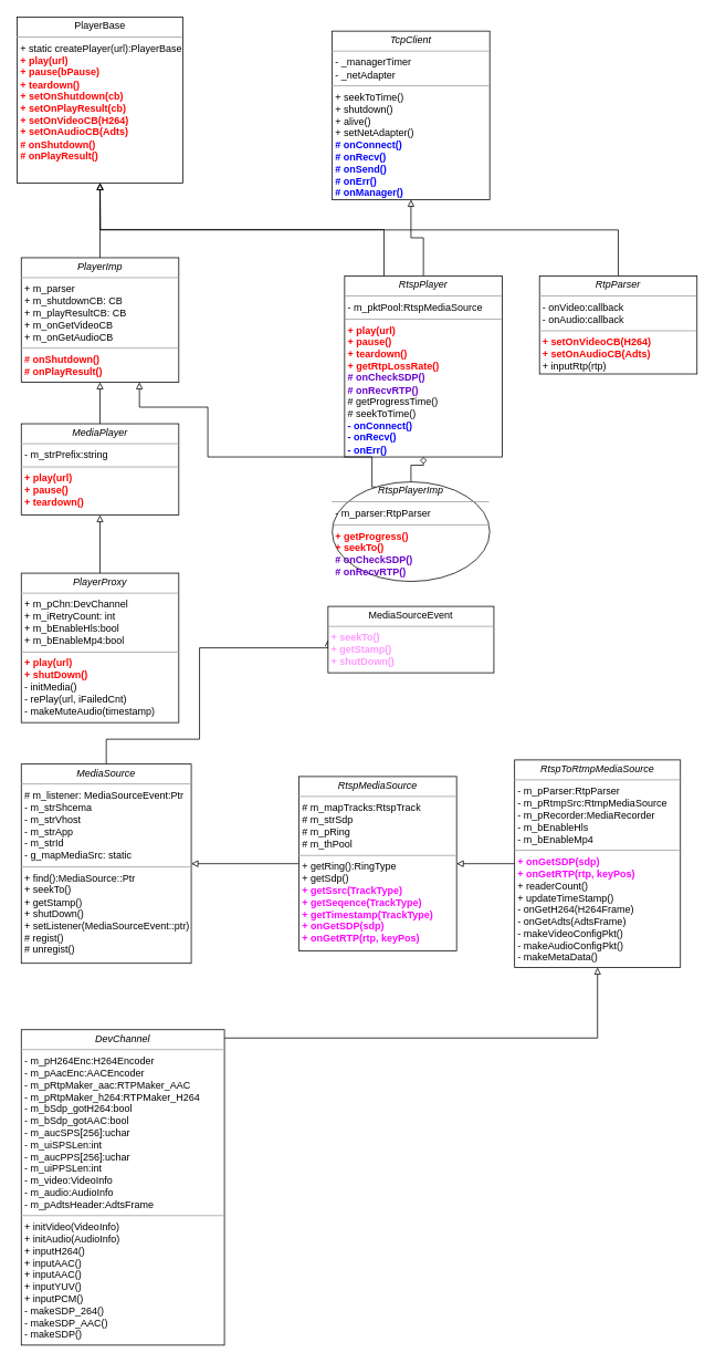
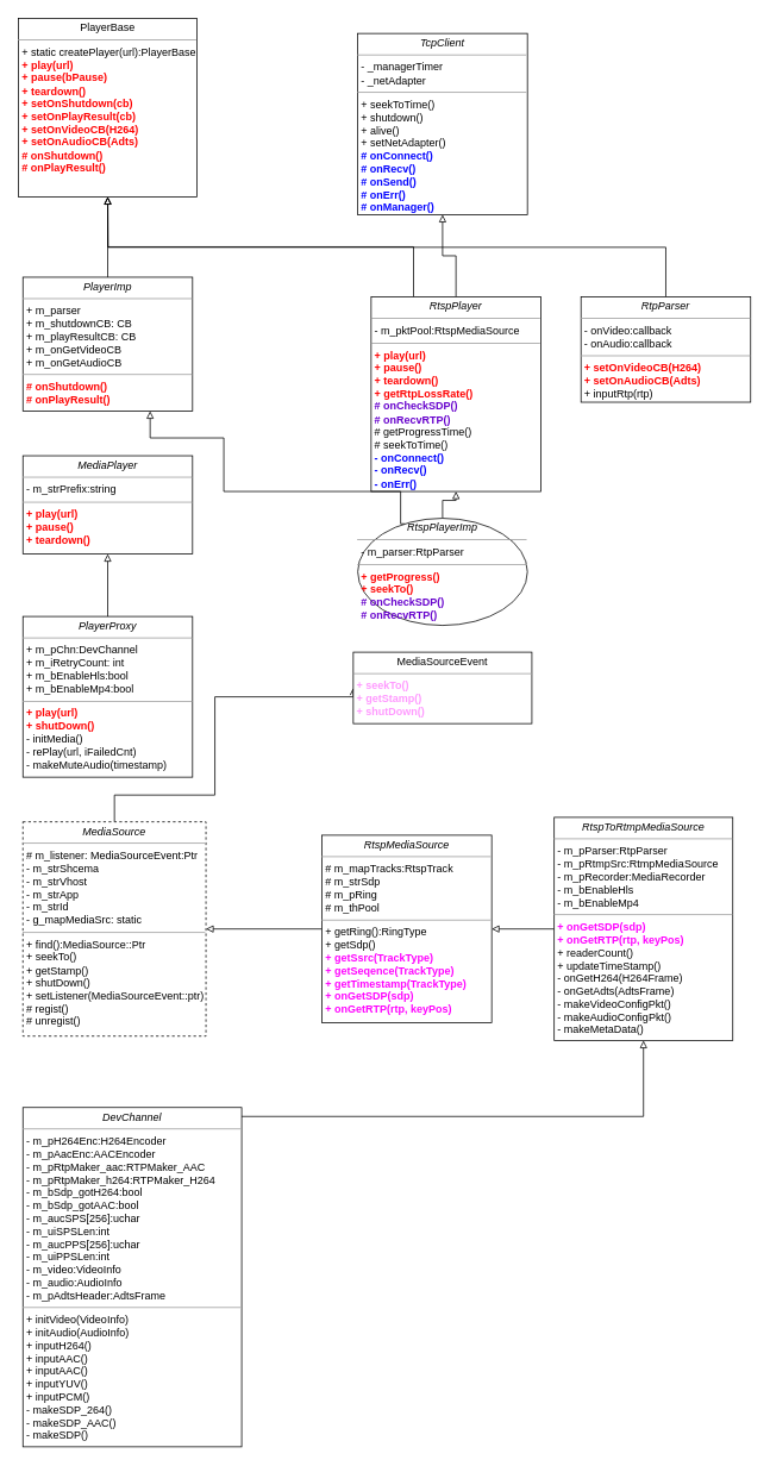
- <mxCell id="5" value="" style="edgeStyle=orthogonalEdgeStyle;rounded=0;orthogonalLoop=1;jettySize=auto;html=1;endArrow=block;endFill=0;" edge="1" parent="1" source="6" target="4"><mxGeometry relative="1" as="geometry" /></mxCell>
- <mxCell id="15" value="" style="edgeStyle=orthogonalEdgeStyle;rounded=0;orthogonalLoop=1;jettySize=auto;html=1;fontColor=#6600CC;endArrow=diamond;endFill=0;" edge="1" parent="1" source="17" target="12"><mxGeometry relative="1" as="geometry" /></mxCell>
+ <mxCell id="15" value="" style="edgeStyle=orthogonalEdgeStyle;rounded=0;orthogonalLoop=1;jettySize=auto;html=1;fontColor=#6600CC;endArrow=block;endFill=0;" edge="1" parent="1" source="17" target="12"><mxGeometry relative="1" as="geometry" /></mxCell>
- <mxCell id="19" value="&lt;p style=&quot;margin:0px;margin-top:4px;text-align:center;&quot;&gt;&lt;i&gt;MediaSource&lt;/i&gt;&lt;/p&gt;&lt;hr size=&quot;1&quot;&gt;&lt;p style=&quot;margin:0px;margin-left:4px;&quot;&gt;# m_listener: MediaSourceEvent:Ptr&lt;/p&gt;&lt;p style=&quot;margin:0px;margin-left:4px;&quot;&gt;- m_strShcema&lt;/p&gt;&lt;p style=&quot;margin:0px;margin-left:4px;&quot;&gt;- m_strVhost&lt;/p&gt;&lt;p style=&quot;margin:0px;margin-left:4px;&quot;&gt;- m_strApp&lt;/p&gt;&lt;p style=&quot;margin:0px;margin-left:4px;&quot;&gt;- m_strId&lt;/p&gt;&lt;p style=&quot;margin:0px;margin-left:4px;&quot;&gt;- g_mapMediaSrc: static&lt;/p&gt;&lt;hr size=&quot;1&quot;&gt;&lt;p style=&quot;border-color: var(--border-color); margin: 0px 0px 0px 4px;&quot;&gt;&lt;span style=&quot;background-color: initial;&quot;&gt;+ find():MediaSource::Ptr&lt;/span&gt;&lt;br&gt;&lt;/p&gt;&lt;p style=&quot;border-color: var(--border-color); margin: 0px 0px 0px 4px;&quot;&gt;+ seekTo()&lt;/p&gt;&lt;p style=&quot;border-color: var(--border-color); margin: 0px 0px 0px 4px;&quot;&gt;+ getStamp()&lt;/p&gt;&lt;p style=&quot;border-color: var(--border-color); margin: 0px 0px 0px 4px;&quot;&gt;+ shutDown()&lt;/p&gt;&lt;p style=&quot;border-color: var(--border-color); margin: 0px 0px 0px 4px;&quot;&gt;+ setListener(MediaSourceEvent::ptr)&lt;/p&gt;&lt;p style=&quot;border-color: var(--border-color); margin: 0px 0px 0px 4px;&quot;&gt;# regist()&lt;/p&gt;&lt;p style=&quot;border-color: var(--border-color); margin: 0px 0px 0px 4px;&quot;&gt;# unregist()&lt;/p&gt;&lt;p style=&quot;border-color: var(--border-color); margin: 0px 0px 0px 4px;&quot;&gt;&lt;br&gt;&lt;/p&gt;" style="verticalAlign=top;align=left;overflow=fill;fontSize=12;fontFamily=Helvetica;html=1;rounded=0;shadow=0;comic=0;labelBackgroundColor=none;strokeWidth=1" vertex="1" parent="1"><mxGeometry x="25" y="920" width="205" height="240" as="geometry" /></mxCell>
+ <mxCell id="19" value="&lt;p style=&quot;margin:0px;margin-top:4px;text-align:center;&quot;&gt;&lt;i&gt;MediaSource&lt;/i&gt;&lt;/p&gt;&lt;hr size=&quot;1&quot;&gt;&lt;p style=&quot;margin:0px;margin-left:4px;&quot;&gt;# m_listener: MediaSourceEvent:Ptr&lt;/p&gt;&lt;p style=&quot;margin:0px;margin-left:4px;&quot;&gt;- m_strShcema&lt;/p&gt;&lt;p style=&quot;margin:0px;margin-left:4px;&quot;&gt;- m_strVhost&lt;/p&gt;&lt;p style=&quot;margin:0px;margin-left:4px;&quot;&gt;- m_strApp&lt;/p&gt;&lt;p style=&quot;margin:0px;margin-left:4px;&quot;&gt;- m_strId&lt;/p&gt;&lt;p style=&quot;margin:0px;margin-left:4px;&quot;&gt;- g_mapMediaSrc: static&lt;/p&gt;&lt;hr size=&quot;1&quot;&gt;&lt;p style=&quot;border-color: var(--border-color); margin: 0px 0px 0px 4px;&quot;&gt;&lt;span style=&quot;background-color: initial;&quot;&gt;+ find():MediaSource::Ptr&lt;/span&gt;&lt;br&gt;&lt;/p&gt;&lt;p style=&quot;border-color: var(--border-color); margin: 0px 0px 0px 4px;&quot;&gt;+ seekTo()&lt;/p&gt;&lt;p style=&quot;border-color: var(--border-color); margin: 0px 0px 0px 4px;&quot;&gt;+ getStamp()&lt;/p&gt;&lt;p style=&quot;border-color: var(--border-color); margin: 0px 0px 0px 4px;&quot;&gt;+ shutDown()&lt;/p&gt;&lt;p style=&quot;border-color: var(--border-color); margin: 0px 0px 0px 4px;&quot;&gt;+ setListener(MediaSourceEvent::ptr)&lt;/p&gt;&lt;p style=&quot;border-color: var(--border-color); margin: 0px 0px 0px 4px;&quot;&gt;# regist()&lt;/p&gt;&lt;p style=&quot;border-color: var(--border-color); margin: 0px 0px 0px 4px;&quot;&gt;# unregist()&lt;/p&gt;&lt;p style=&quot;border-color: var(--border-color); margin: 0px 0px 0px 4px;&quot;&gt;&lt;br&gt;&lt;/p&gt;" style="verticalAlign=top;align=left;overflow=fill;fontSize=12;fontFamily=Helvetica;html=1;rounded=0;shadow=0;comic=0;labelBackgroundColor=none;strokeWidth=1;dashed=1;" vertex="1" parent="1"><mxGeometry x="25" y="920" width="205" height="240" as="geometry" /></mxCell>
